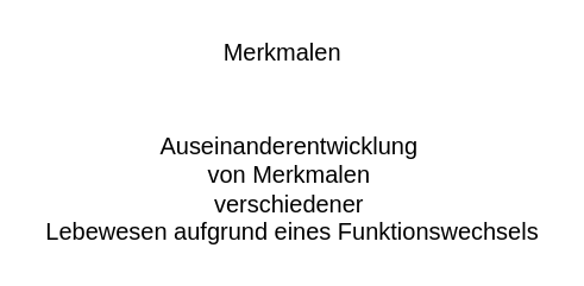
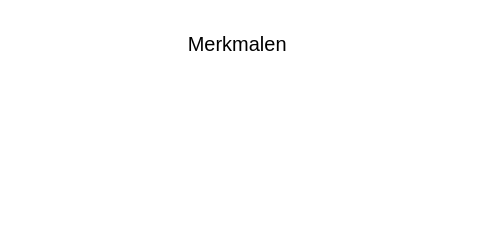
- <mxCell id="3" value="Auseinanderentwicklung&amp;nbsp;&lt;div&gt;von Merkmalen&amp;nbsp;&lt;/div&gt;&lt;div&gt;verschiedener&amp;nbsp;&lt;/div&gt;&lt;div&gt;Lebewesen aufgrund eines Funktionswechsels&lt;/div&gt;" style="text;html=1;align=center;verticalAlign=middle;resizable=0;points=[];autosize=1;strokeColor=none;fillColor=none;fontSize=16;" vertex="1" parent="1"><mxGeometry x="20.5" y="82.5" width="350" height="88" as="geometry" /></mxCell>
